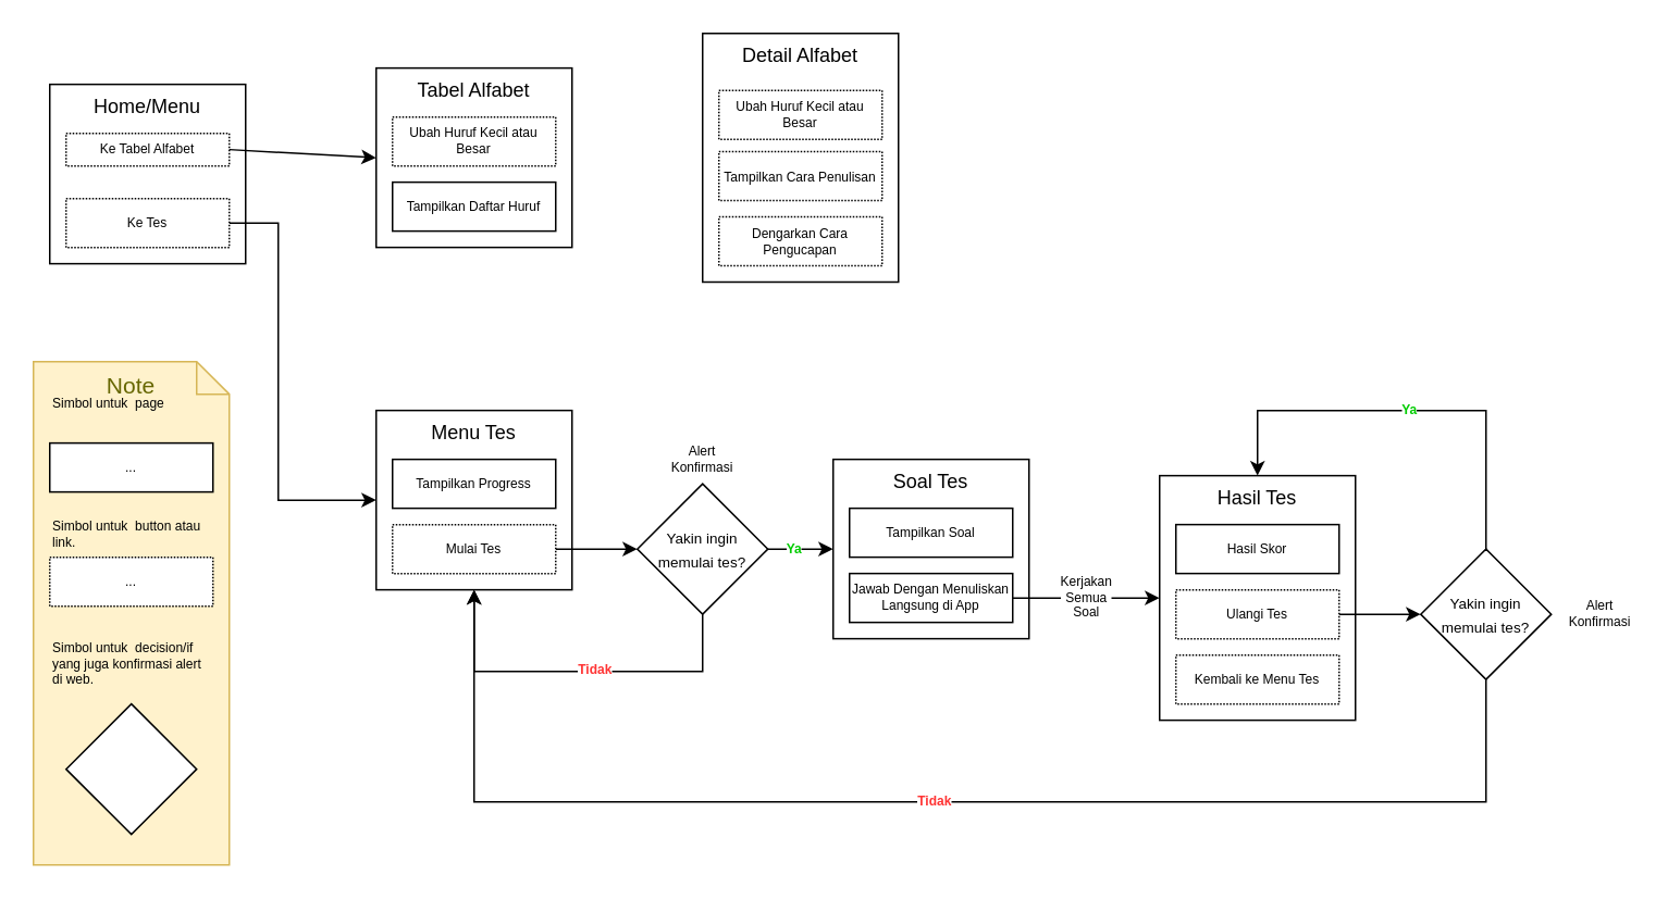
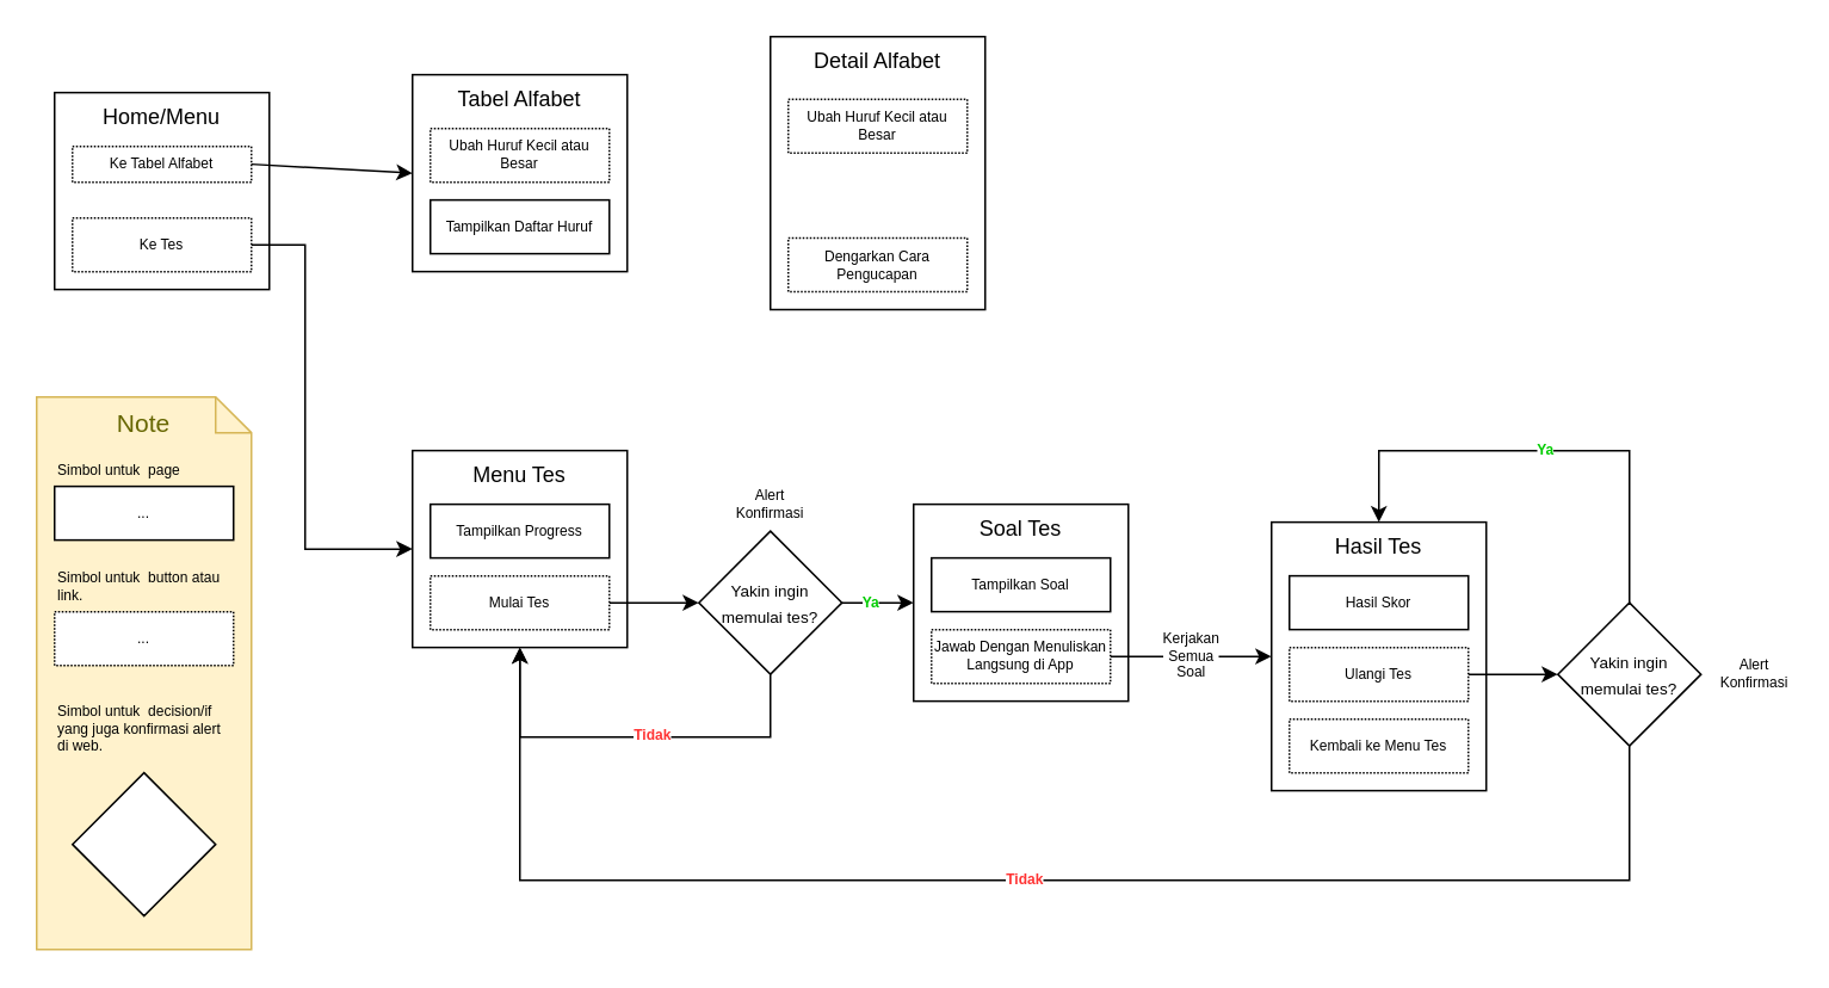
- <mxCell id="24" value="Tampilkan Cara Penulisan" style="rounded=0;whiteSpace=wrap;html=1;verticalAlign=middle;fontSize=8;dashed=1;dashPattern=1 1;" vertex="1" parent="1"><mxGeometry x="440" y="92.5" width="100" height="30" as="geometry" /></mxCell>
- <mxCell id="41" value="Simbol untuk&amp;nbsp; page" style="text;html=1;strokeColor=none;fillColor=none;align=left;verticalAlign=top;whiteSpace=wrap;rounded=0;dashed=1;dashPattern=1 1;fontSize=8;" vertex="1" parent="1"><mxGeometry x="30" y="236.25" width="100" height="20" as="geometry" /></mxCell>
+ <mxCell id="41" value="Simbol untuk&amp;nbsp; page" style="text;html=1;strokeColor=none;fillColor=none;align=left;verticalAlign=top;whiteSpace=wrap;rounded=0;dashed=1;dashPattern=1 1;fontSize=8;" vertex="1" parent="1"><mxGeometry x="30" y="251.25" width="100" height="20" as="geometry" /></mxCell>
- <mxCell id="18" value="Jawab Dengan Menuliskan Langsung di App" style="rounded=0;whiteSpace=wrap;html=1;verticalAlign=middle;fontSize=8;dashed=0;dashPattern=1 1;" parent="1" vertex="1"><mxGeometry x="520" y="351.25" width="100" height="30" as="geometry" /></mxCell>
+ <mxCell id="18" value="Jawab Dengan Menuliskan Langsung di App" style="rounded=0;whiteSpace=wrap;html=1;verticalAlign=middle;fontSize=8;dashed=1;dashPattern=1 1;" parent="1" vertex="1"><mxGeometry x="520" y="351.25" width="100" height="30" as="geometry" /></mxCell>
